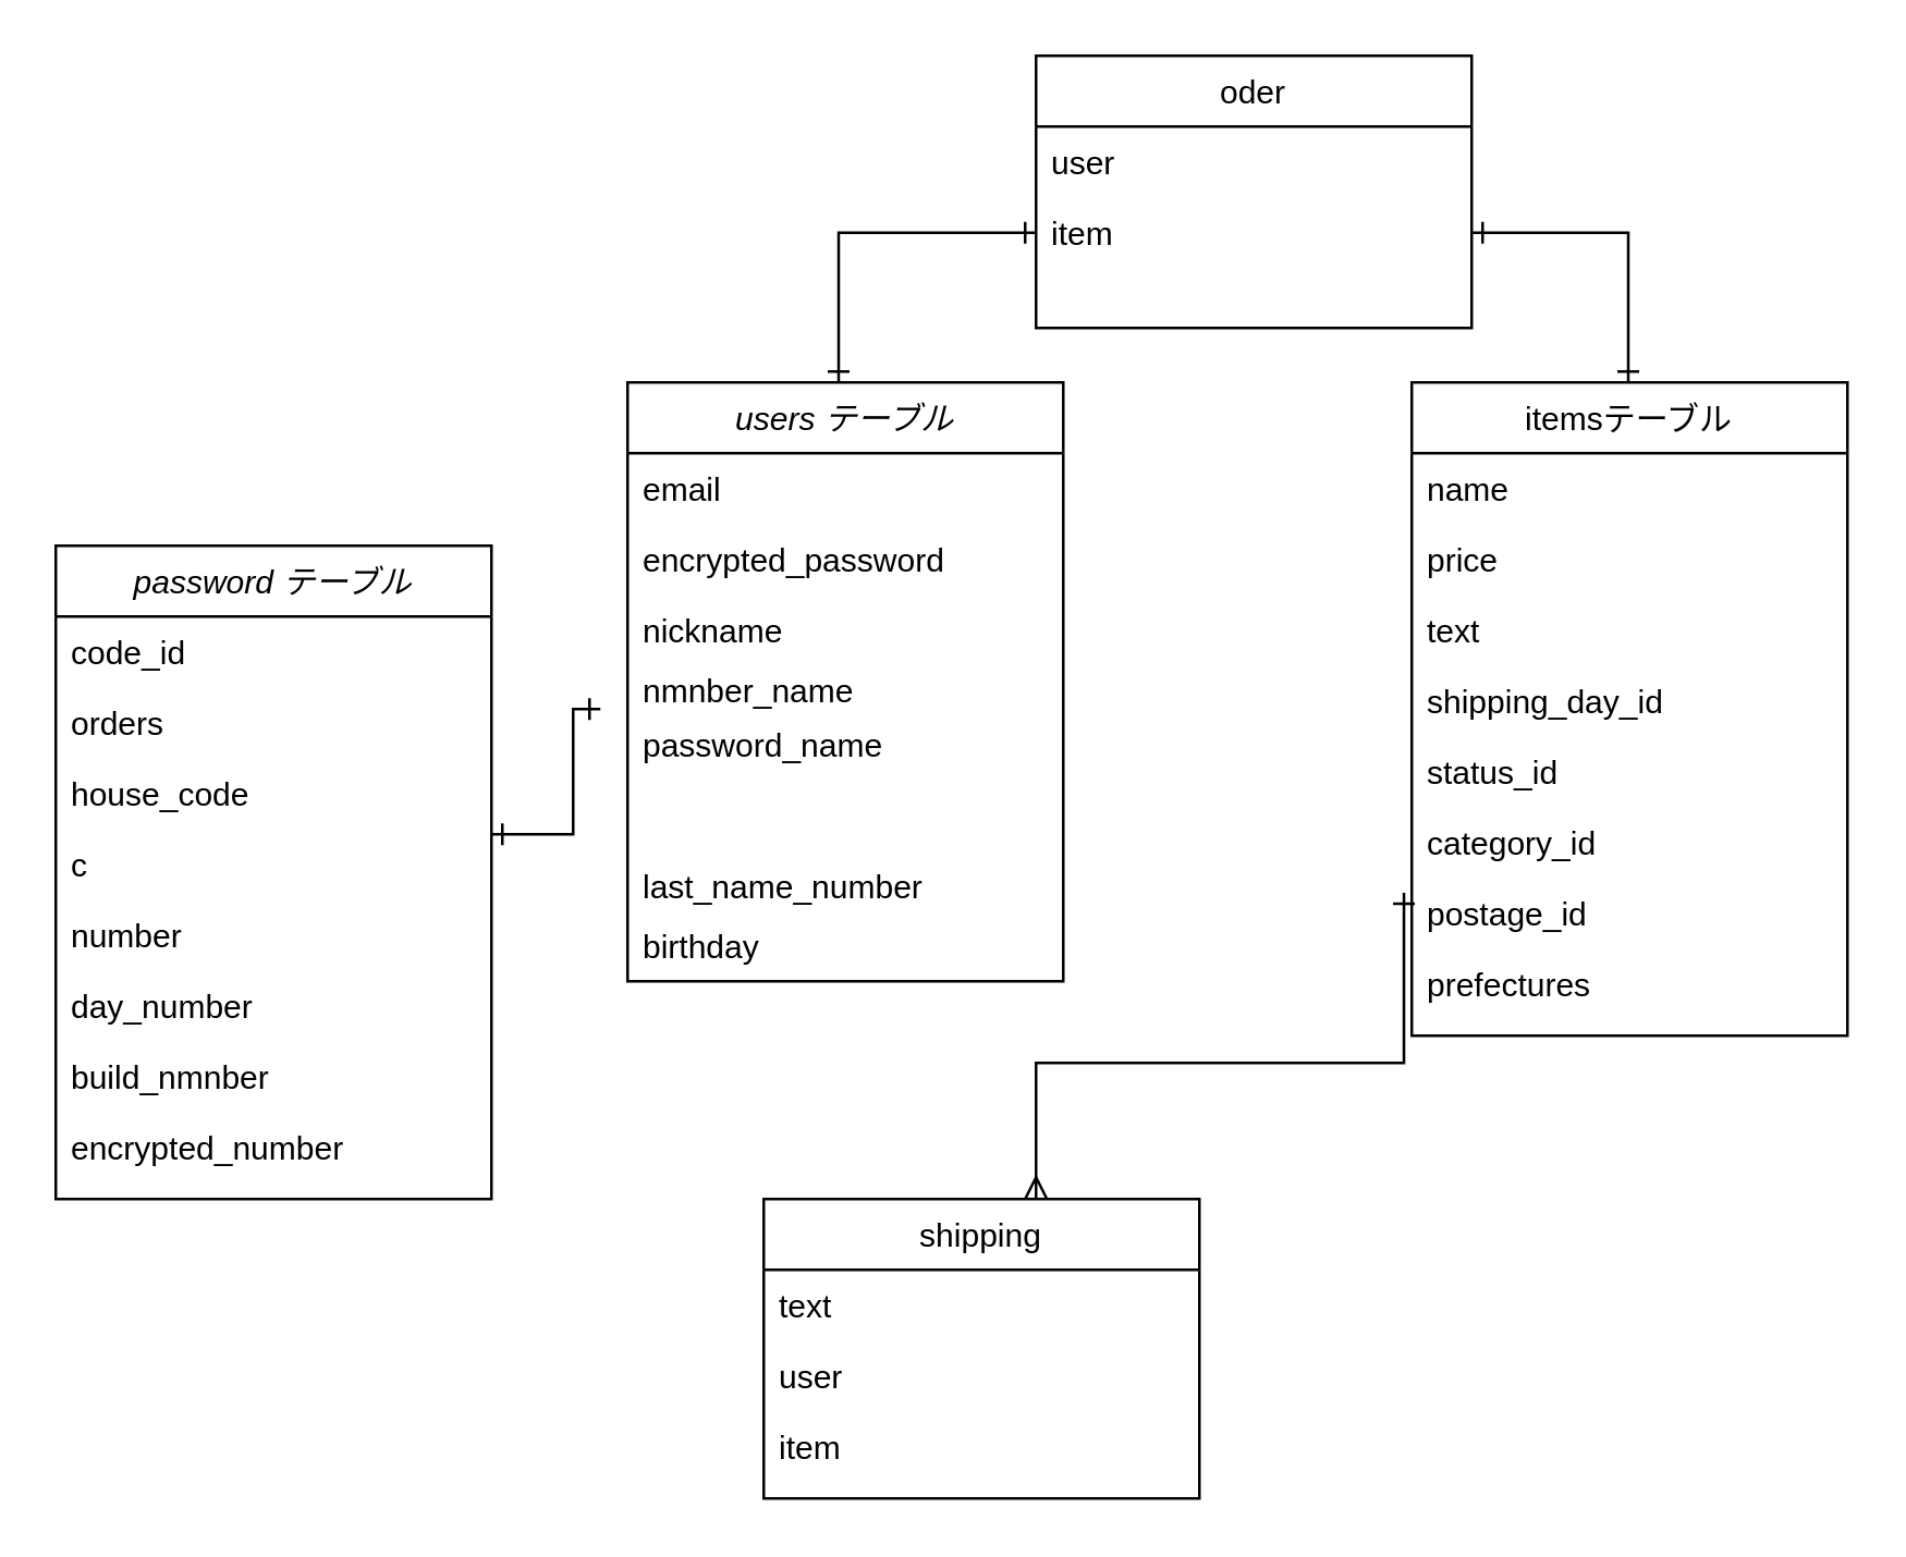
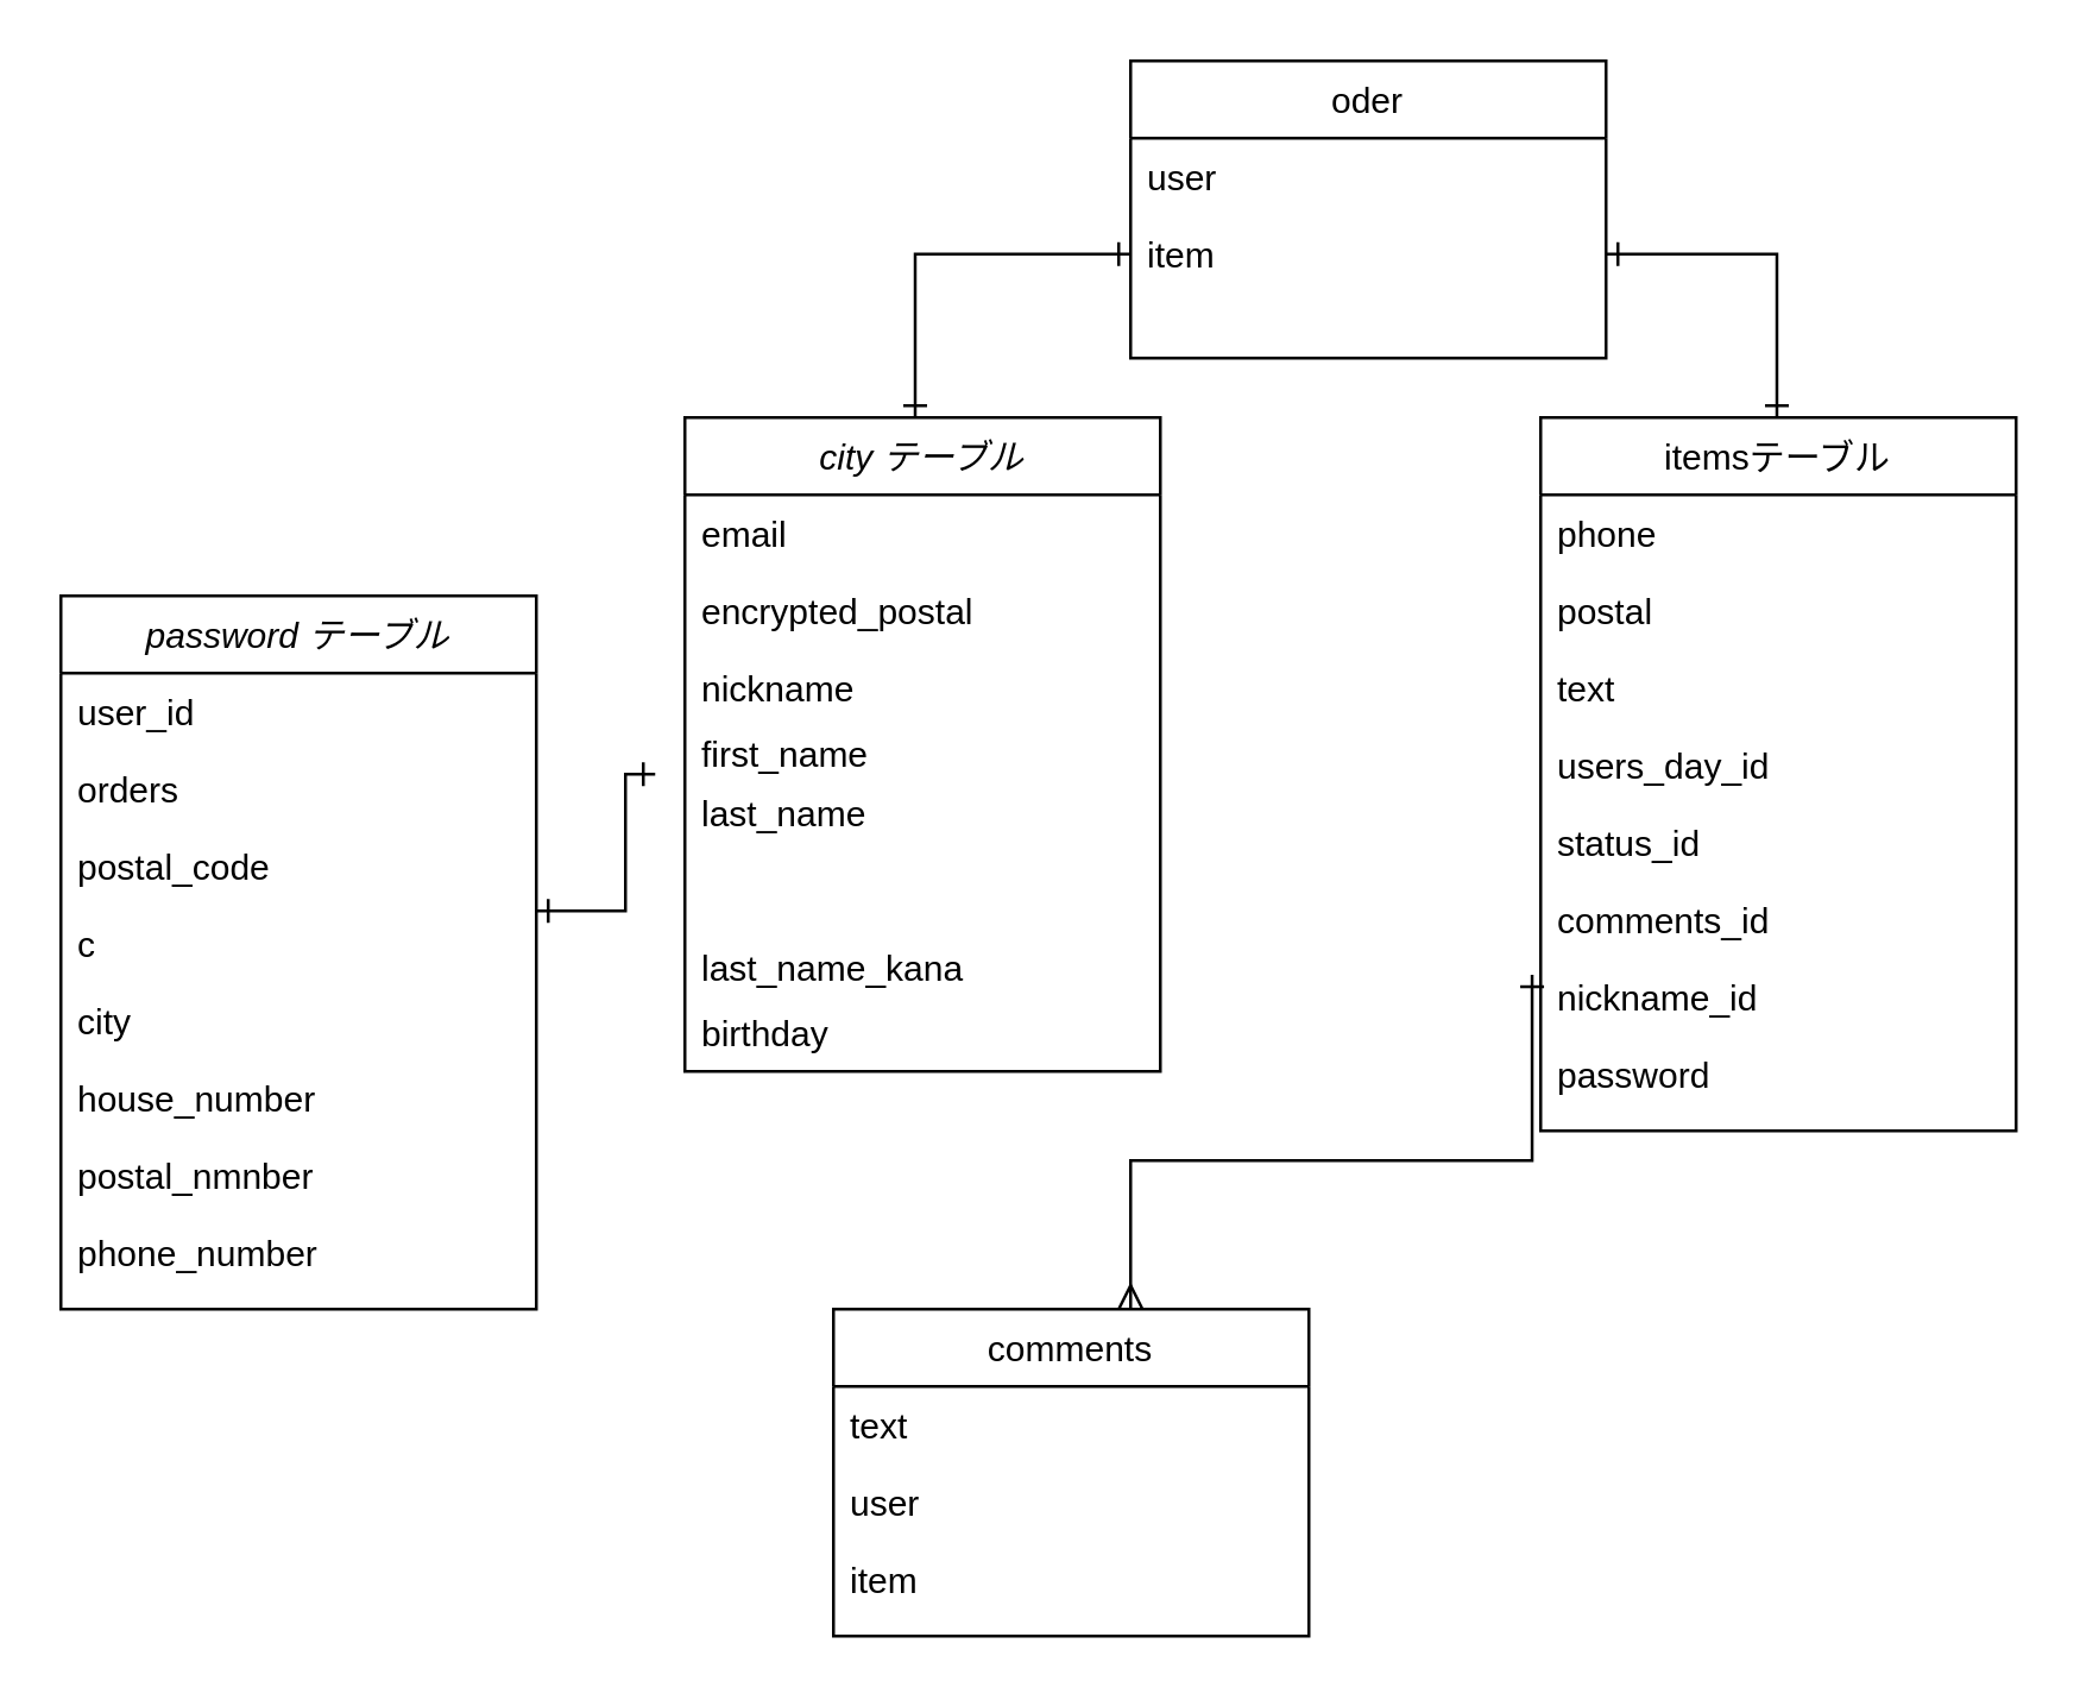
- <mxCell id="2" value="users テーブル" style="swimlane;fontStyle=2;align=center;verticalAlign=top;childLayout=stackLayout;horizontal=1;startSize=26;horizontalStack=0;resizeParent=1;resizeLast=0;collapsible=1;marginBottom=0;rounded=0;shadow=0;strokeWidth=1;" vertex="1" parent="1"><mxGeometry x="230" y="140" width="160" height="220" as="geometry"><mxRectangle x="230" y="140" width="160" height="26" as="alternateBounds" /></mxGeometry></mxCell>
+ <mxCell id="2" value="city テーブル" style="swimlane;fontStyle=2;align=center;verticalAlign=top;childLayout=stackLayout;horizontal=1;startSize=26;horizontalStack=0;resizeParent=1;resizeLast=0;collapsible=1;marginBottom=0;rounded=0;shadow=0;strokeWidth=1;" vertex="1" parent="1"><mxGeometry x="230" y="140" width="160" height="220" as="geometry"><mxRectangle x="230" y="140" width="160" height="26" as="alternateBounds" /></mxGeometry></mxCell>
- <mxCell id="11" value="name" style="text;align=left;verticalAlign=top;spacingLeft=4;spacingRight=4;overflow=hidden;rotatable=0;points=[[0,0.5],[1,0.5]];portConstraint=eastwest;" vertex="1" parent="10"><mxGeometry y="26" width="160" height="26" as="geometry" /></mxCell>
+ <mxCell id="11" value="phone" style="text;align=left;verticalAlign=top;spacingLeft=4;spacingRight=4;overflow=hidden;rotatable=0;points=[[0,0.5],[1,0.5]];portConstraint=eastwest;" vertex="1" parent="10"><mxGeometry y="26" width="160" height="26" as="geometry" /></mxCell>
- <mxCell id="4" value="encrypted_password" style="text;align=left;verticalAlign=top;spacingLeft=4;spacingRight=4;overflow=hidden;rotatable=0;points=[[0,0.5],[1,0.5]];portConstraint=eastwest;rounded=0;shadow=0;html=0;" vertex="1" parent="2"><mxGeometry y="52" width="160" height="26" as="geometry" /></mxCell>
+ <mxCell id="4" value="encrypted_postal" style="text;align=left;verticalAlign=top;spacingLeft=4;spacingRight=4;overflow=hidden;rotatable=0;points=[[0,0.5],[1,0.5]];portConstraint=eastwest;rounded=0;shadow=0;html=0;" vertex="1" parent="2"><mxGeometry y="52" width="160" height="26" as="geometry" /></mxCell>
- <mxCell id="12" value="price" style="text;align=left;verticalAlign=top;spacingLeft=4;spacingRight=4;overflow=hidden;rotatable=0;points=[[0,0.5],[1,0.5]];portConstraint=eastwest;rounded=0;shadow=0;html=0;" vertex="1" parent="10"><mxGeometry y="52" width="160" height="26" as="geometry" /></mxCell>
+ <mxCell id="12" value="postal" style="text;align=left;verticalAlign=top;spacingLeft=4;spacingRight=4;overflow=hidden;rotatable=0;points=[[0,0.5],[1,0.5]];portConstraint=eastwest;rounded=0;shadow=0;html=0;" vertex="1" parent="10"><mxGeometry y="52" width="160" height="26" as="geometry" /></mxCell>
- <mxCell id="20" value="code_id" style="text;align=left;verticalAlign=top;spacingLeft=4;spacingRight=4;overflow=hidden;rotatable=0;points=[[0,0.5],[1,0.5]];portConstraint=eastwest;rounded=0;shadow=0;html=0;" vertex="1" parent="19"><mxGeometry y="26" width="160" height="26" as="geometry" /></mxCell>
+ <mxCell id="20" value="user_id" style="text;align=left;verticalAlign=top;spacingLeft=4;spacingRight=4;overflow=hidden;rotatable=0;points=[[0,0.5],[1,0.5]];portConstraint=eastwest;rounded=0;shadow=0;html=0;" vertex="1" parent="19"><mxGeometry y="26" width="160" height="26" as="geometry" /></mxCell>
- <mxCell id="28" value="nmnber_name" style="text;align=left;verticalAlign=top;spacingLeft=4;spacingRight=4;overflow=hidden;rotatable=0;points=[[0,0.5],[1,0.5]];portConstraint=eastwest;rounded=0;shadow=0;html=0;" vertex="1" parent="1"><mxGeometry x="230" y="240" width="160" height="26" as="geometry" /></mxCell>
+ <mxCell id="28" value="first_name" style="text;align=left;verticalAlign=top;spacingLeft=4;spacingRight=4;overflow=hidden;rotatable=0;points=[[0,0.5],[1,0.5]];portConstraint=eastwest;rounded=0;shadow=0;html=0;" vertex="1" parent="1"><mxGeometry x="230" y="240" width="160" height="26" as="geometry" /></mxCell>
- <mxCell id="14" value="shipping_day_id" style="text;align=left;verticalAlign=top;spacingLeft=4;spacingRight=4;overflow=hidden;rotatable=0;points=[[0,0.5],[1,0.5]];portConstraint=eastwest;rounded=0;shadow=0;html=0;" vertex="1" parent="10"><mxGeometry y="104" width="160" height="26" as="geometry" /></mxCell>
+ <mxCell id="14" value="users_day_id" style="text;align=left;verticalAlign=top;spacingLeft=4;spacingRight=4;overflow=hidden;rotatable=0;points=[[0,0.5],[1,0.5]];portConstraint=eastwest;rounded=0;shadow=0;html=0;" vertex="1" parent="10"><mxGeometry y="104" width="160" height="26" as="geometry" /></mxCell>
- <mxCell id="29" value="password_name" style="text;align=left;verticalAlign=top;spacingLeft=4;spacingRight=4;overflow=hidden;rotatable=0;points=[[0,0.5],[1,0.5]];portConstraint=eastwest;" vertex="1" parent="1"><mxGeometry x="230" y="260" width="160" height="26" as="geometry" /></mxCell>
+ <mxCell id="29" value="last_name" style="text;align=left;verticalAlign=top;spacingLeft=4;spacingRight=4;overflow=hidden;rotatable=0;points=[[0,0.5],[1,0.5]];portConstraint=eastwest;" vertex="1" parent="1"><mxGeometry x="230" y="260" width="160" height="26" as="geometry" /></mxCell>
- <mxCell id="22" value="house_code" style="text;align=left;verticalAlign=top;spacingLeft=4;spacingRight=4;overflow=hidden;rotatable=0;points=[[0,0.5],[1,0.5]];portConstraint=eastwest;rounded=0;shadow=0;html=0;" vertex="1" parent="19"><mxGeometry y="78" width="160" height="26" as="geometry" /></mxCell>
+ <mxCell id="22" value="postal_code" style="text;align=left;verticalAlign=top;spacingLeft=4;spacingRight=4;overflow=hidden;rotatable=0;points=[[0,0.5],[1,0.5]];portConstraint=eastwest;rounded=0;shadow=0;html=0;" vertex="1" parent="19"><mxGeometry y="78" width="160" height="26" as="geometry" /></mxCell>
- <mxCell id="16" value="category_id" style="text;align=left;verticalAlign=top;spacingLeft=4;spacingRight=4;overflow=hidden;rotatable=0;points=[[0,0.5],[1,0.5]];portConstraint=eastwest;" vertex="1" parent="10"><mxGeometry y="156" width="160" height="26" as="geometry" /></mxCell>
+ <mxCell id="16" value="comments_id" style="text;align=left;verticalAlign=top;spacingLeft=4;spacingRight=4;overflow=hidden;rotatable=0;points=[[0,0.5],[1,0.5]];portConstraint=eastwest;" vertex="1" parent="10"><mxGeometry y="156" width="160" height="26" as="geometry" /></mxCell>
- <mxCell id="30" value="last_name_number" style="text;align=left;verticalAlign=top;spacingLeft=4;spacingRight=4;overflow=hidden;rotatable=0;points=[[0,0.5],[1,0.5]];portConstraint=eastwest;rounded=0;shadow=0;html=0;" vertex="1" parent="1"><mxGeometry x="230" y="312" width="160" height="26" as="geometry" /></mxCell>
+ <mxCell id="30" value="last_name_kana" style="text;align=left;verticalAlign=top;spacingLeft=4;spacingRight=4;overflow=hidden;rotatable=0;points=[[0,0.5],[1,0.5]];portConstraint=eastwest;rounded=0;shadow=0;html=0;" vertex="1" parent="1"><mxGeometry x="230" y="312" width="160" height="26" as="geometry" /></mxCell>
- <mxCell id="17" value="postage_id" style="text;align=left;verticalAlign=top;spacingLeft=4;spacingRight=4;overflow=hidden;rotatable=0;points=[[0,0.5],[1,0.5]];portConstraint=eastwest;rounded=0;shadow=0;html=0;" vertex="1" parent="10"><mxGeometry y="182" width="160" height="26" as="geometry" /></mxCell>
+ <mxCell id="17" value="nickname_id" style="text;align=left;verticalAlign=top;spacingLeft=4;spacingRight=4;overflow=hidden;rotatable=0;points=[[0,0.5],[1,0.5]];portConstraint=eastwest;rounded=0;shadow=0;html=0;" vertex="1" parent="10"><mxGeometry y="182" width="160" height="26" as="geometry" /></mxCell>
- <mxCell id="24" value="number" style="text;align=left;verticalAlign=top;spacingLeft=4;spacingRight=4;overflow=hidden;rotatable=0;points=[[0,0.5],[1,0.5]];portConstraint=eastwest;rounded=0;shadow=0;html=0;" vertex="1" parent="19"><mxGeometry y="130" width="160" height="26" as="geometry" /></mxCell>
+ <mxCell id="24" value="city" style="text;align=left;verticalAlign=top;spacingLeft=4;spacingRight=4;overflow=hidden;rotatable=0;points=[[0,0.5],[1,0.5]];portConstraint=eastwest;rounded=0;shadow=0;html=0;" vertex="1" parent="19"><mxGeometry y="130" width="160" height="26" as="geometry" /></mxCell>
- <mxCell id="18" value="prefectures" style="text;align=left;verticalAlign=top;spacingLeft=4;spacingRight=4;overflow=hidden;rotatable=0;points=[[0,0.5],[1,0.5]];portConstraint=eastwest;rounded=0;shadow=0;html=0;" vertex="1" parent="10"><mxGeometry y="208" width="160" height="26" as="geometry" /></mxCell>
+ <mxCell id="18" value="password" style="text;align=left;verticalAlign=top;spacingLeft=4;spacingRight=4;overflow=hidden;rotatable=0;points=[[0,0.5],[1,0.5]];portConstraint=eastwest;rounded=0;shadow=0;html=0;" vertex="1" parent="10"><mxGeometry y="208" width="160" height="26" as="geometry" /></mxCell>
- <mxCell id="25" value="day_number" style="text;align=left;verticalAlign=top;spacingLeft=4;spacingRight=4;overflow=hidden;rotatable=0;points=[[0,0.5],[1,0.5]];portConstraint=eastwest;rounded=0;shadow=0;html=0;" vertex="1" parent="19"><mxGeometry y="156" width="160" height="26" as="geometry" /></mxCell>
+ <mxCell id="25" value="house_number" style="text;align=left;verticalAlign=top;spacingLeft=4;spacingRight=4;overflow=hidden;rotatable=0;points=[[0,0.5],[1,0.5]];portConstraint=eastwest;rounded=0;shadow=0;html=0;" vertex="1" parent="19"><mxGeometry y="156" width="160" height="26" as="geometry" /></mxCell>
- <mxCell id="26" value="build_nmnber" style="text;align=left;verticalAlign=top;spacingLeft=4;spacingRight=4;overflow=hidden;rotatable=0;points=[[0,0.5],[1,0.5]];portConstraint=eastwest;rounded=0;shadow=0;html=0;" vertex="1" parent="19"><mxGeometry y="182" width="160" height="26" as="geometry" /></mxCell>
+ <mxCell id="26" value="postal_nmnber" style="text;align=left;verticalAlign=top;spacingLeft=4;spacingRight=4;overflow=hidden;rotatable=0;points=[[0,0.5],[1,0.5]];portConstraint=eastwest;rounded=0;shadow=0;html=0;" vertex="1" parent="19"><mxGeometry y="182" width="160" height="26" as="geometry" /></mxCell>
- <mxCell id="27" value="encrypted_number" style="text;align=left;verticalAlign=top;spacingLeft=4;spacingRight=4;overflow=hidden;rotatable=0;points=[[0,0.5],[1,0.5]];portConstraint=eastwest;rounded=0;shadow=0;html=0;" vertex="1" parent="19"><mxGeometry y="208" width="160" height="26" as="geometry" /></mxCell>
+ <mxCell id="27" value="phone_number" style="text;align=left;verticalAlign=top;spacingLeft=4;spacingRight=4;overflow=hidden;rotatable=0;points=[[0,0.5],[1,0.5]];portConstraint=eastwest;rounded=0;shadow=0;html=0;" vertex="1" parent="19"><mxGeometry y="208" width="160" height="26" as="geometry" /></mxCell>
- <mxCell id="6" value="shipping" style="swimlane;fontStyle=0;align=center;verticalAlign=top;childLayout=stackLayout;horizontal=1;startSize=26;horizontalStack=0;resizeParent=1;resizeLast=0;collapsible=1;marginBottom=0;rounded=0;shadow=0;strokeWidth=1;" vertex="1" parent="1"><mxGeometry x="280" y="440" width="160" height="110" as="geometry"><mxRectangle x="340" y="380" width="170" height="26" as="alternateBounds" /></mxGeometry></mxCell>
+ <mxCell id="6" value="comments" style="swimlane;fontStyle=0;align=center;verticalAlign=top;childLayout=stackLayout;horizontal=1;startSize=26;horizontalStack=0;resizeParent=1;resizeLast=0;collapsible=1;marginBottom=0;rounded=0;shadow=0;strokeWidth=1;" vertex="1" parent="1"><mxGeometry x="280" y="440" width="160" height="110" as="geometry"><mxRectangle x="340" y="380" width="170" height="26" as="alternateBounds" /></mxGeometry></mxCell>
